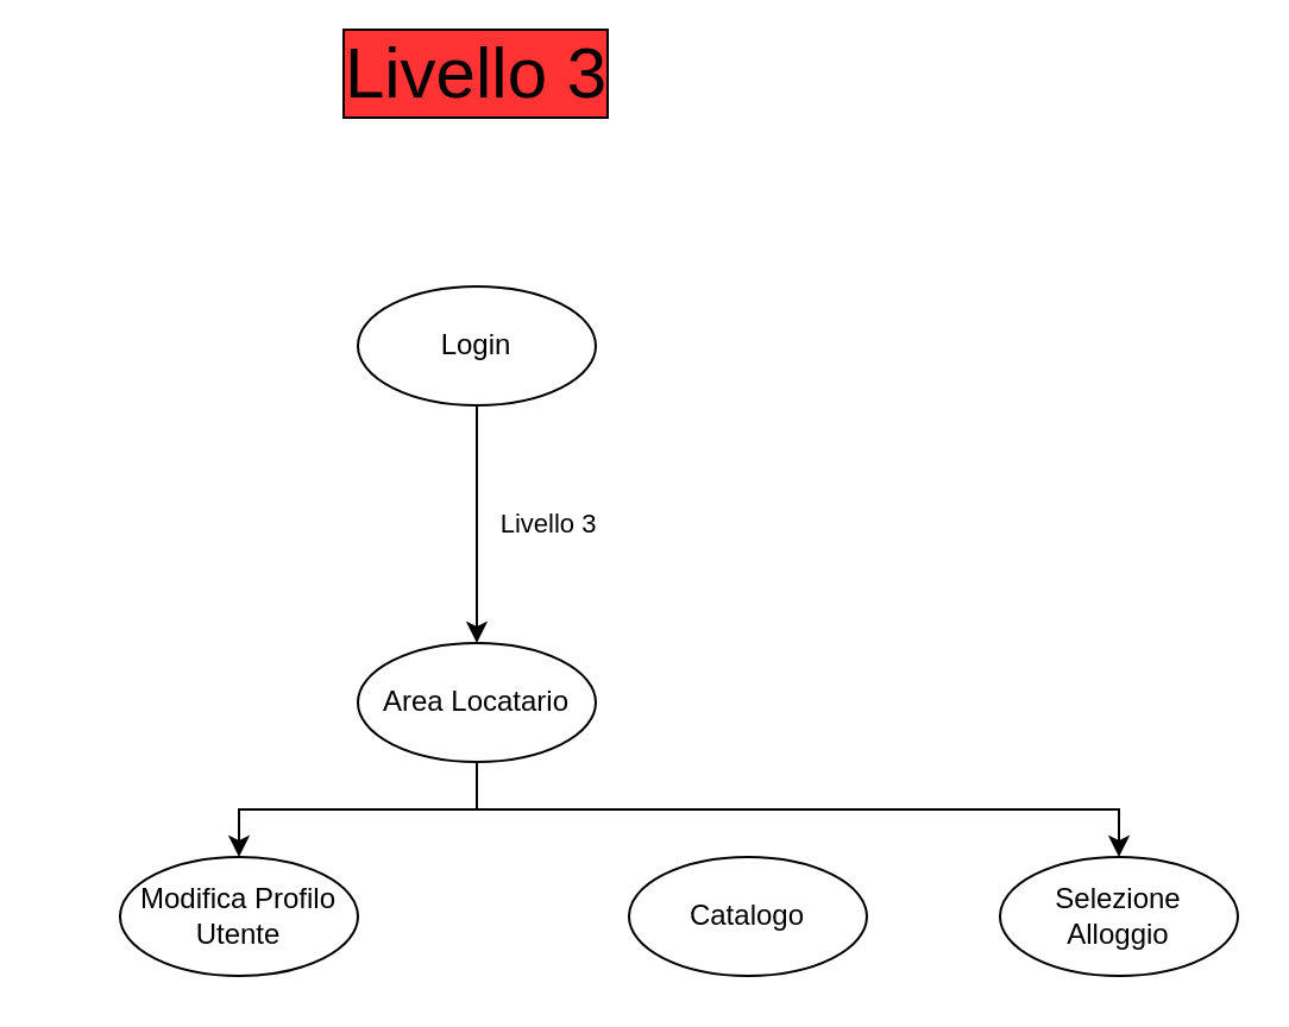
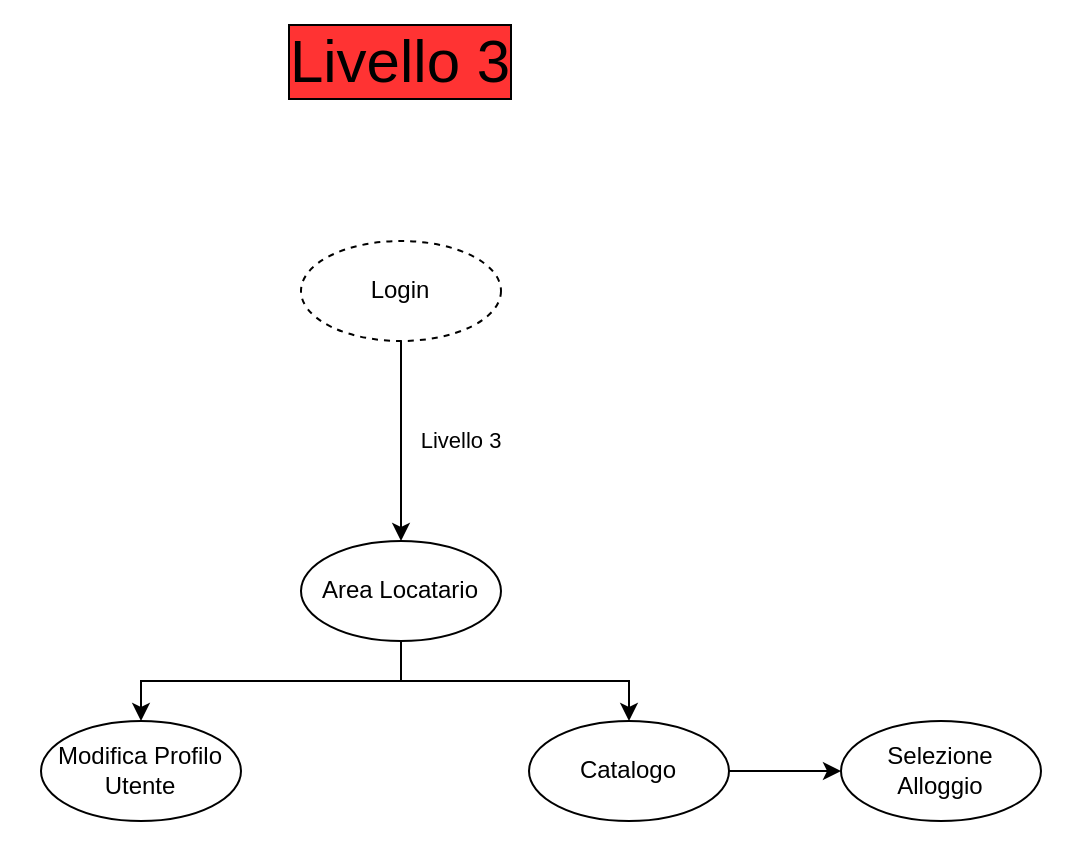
- <mxCell id="3" value="Login" style="ellipse;whiteSpace=wrap;html=1;" vertex="1" parent="1"><mxGeometry x="150" y="120" width="100" height="50" as="geometry" /></mxCell>
+ <mxCell id="3" value="Login" style="ellipse;whiteSpace=wrap;html=1;dashed=1;" vertex="1" parent="1"><mxGeometry x="150" y="120" width="100" height="50" as="geometry" /></mxCell>
- <mxCell id="4" style="edgeStyle=orthogonalEdgeStyle;rounded=0;orthogonalLoop=1;jettySize=auto;html=1;exitX=0.5;exitY=1;exitDx=0;exitDy=0;" edge="1" parent="1" source="6" target="10"><mxGeometry relative="1" as="geometry" /></mxCell>
+ <mxCell id="4" style="edgeStyle=orthogonalEdgeStyle;rounded=0;orthogonalLoop=1;jettySize=auto;html=1;entryX=0.5;entryY=0;entryDx=0;entryDy=0;exitX=0.5;exitY=1;exitDx=0;exitDy=0;" edge="1" parent="1" source="6" target="8"><mxGeometry relative="1" as="geometry" /></mxCell>
- <mxCell id="9" value="Modifica Profilo Utente" style="ellipse;whiteSpace=wrap;html=1;" vertex="1" parent="1"><mxGeometry x="50" y="360" width="100" height="50" as="geometry" /></mxCell>
+ <mxCell id="9" value="Modifica Profilo Utente" style="ellipse;whiteSpace=wrap;html=1;" vertex="1" parent="1"><mxGeometry x="20" y="360" width="100" height="50" as="geometry" /></mxCell>
+ <mxCell id="7" style="edgeStyle=orthogonalEdgeStyle;rounded=0;orthogonalLoop=1;jettySize=auto;html=1;" edge="1" parent="1" source="8" target="10"><mxGeometry relative="1" as="geometry" /></mxCell>
